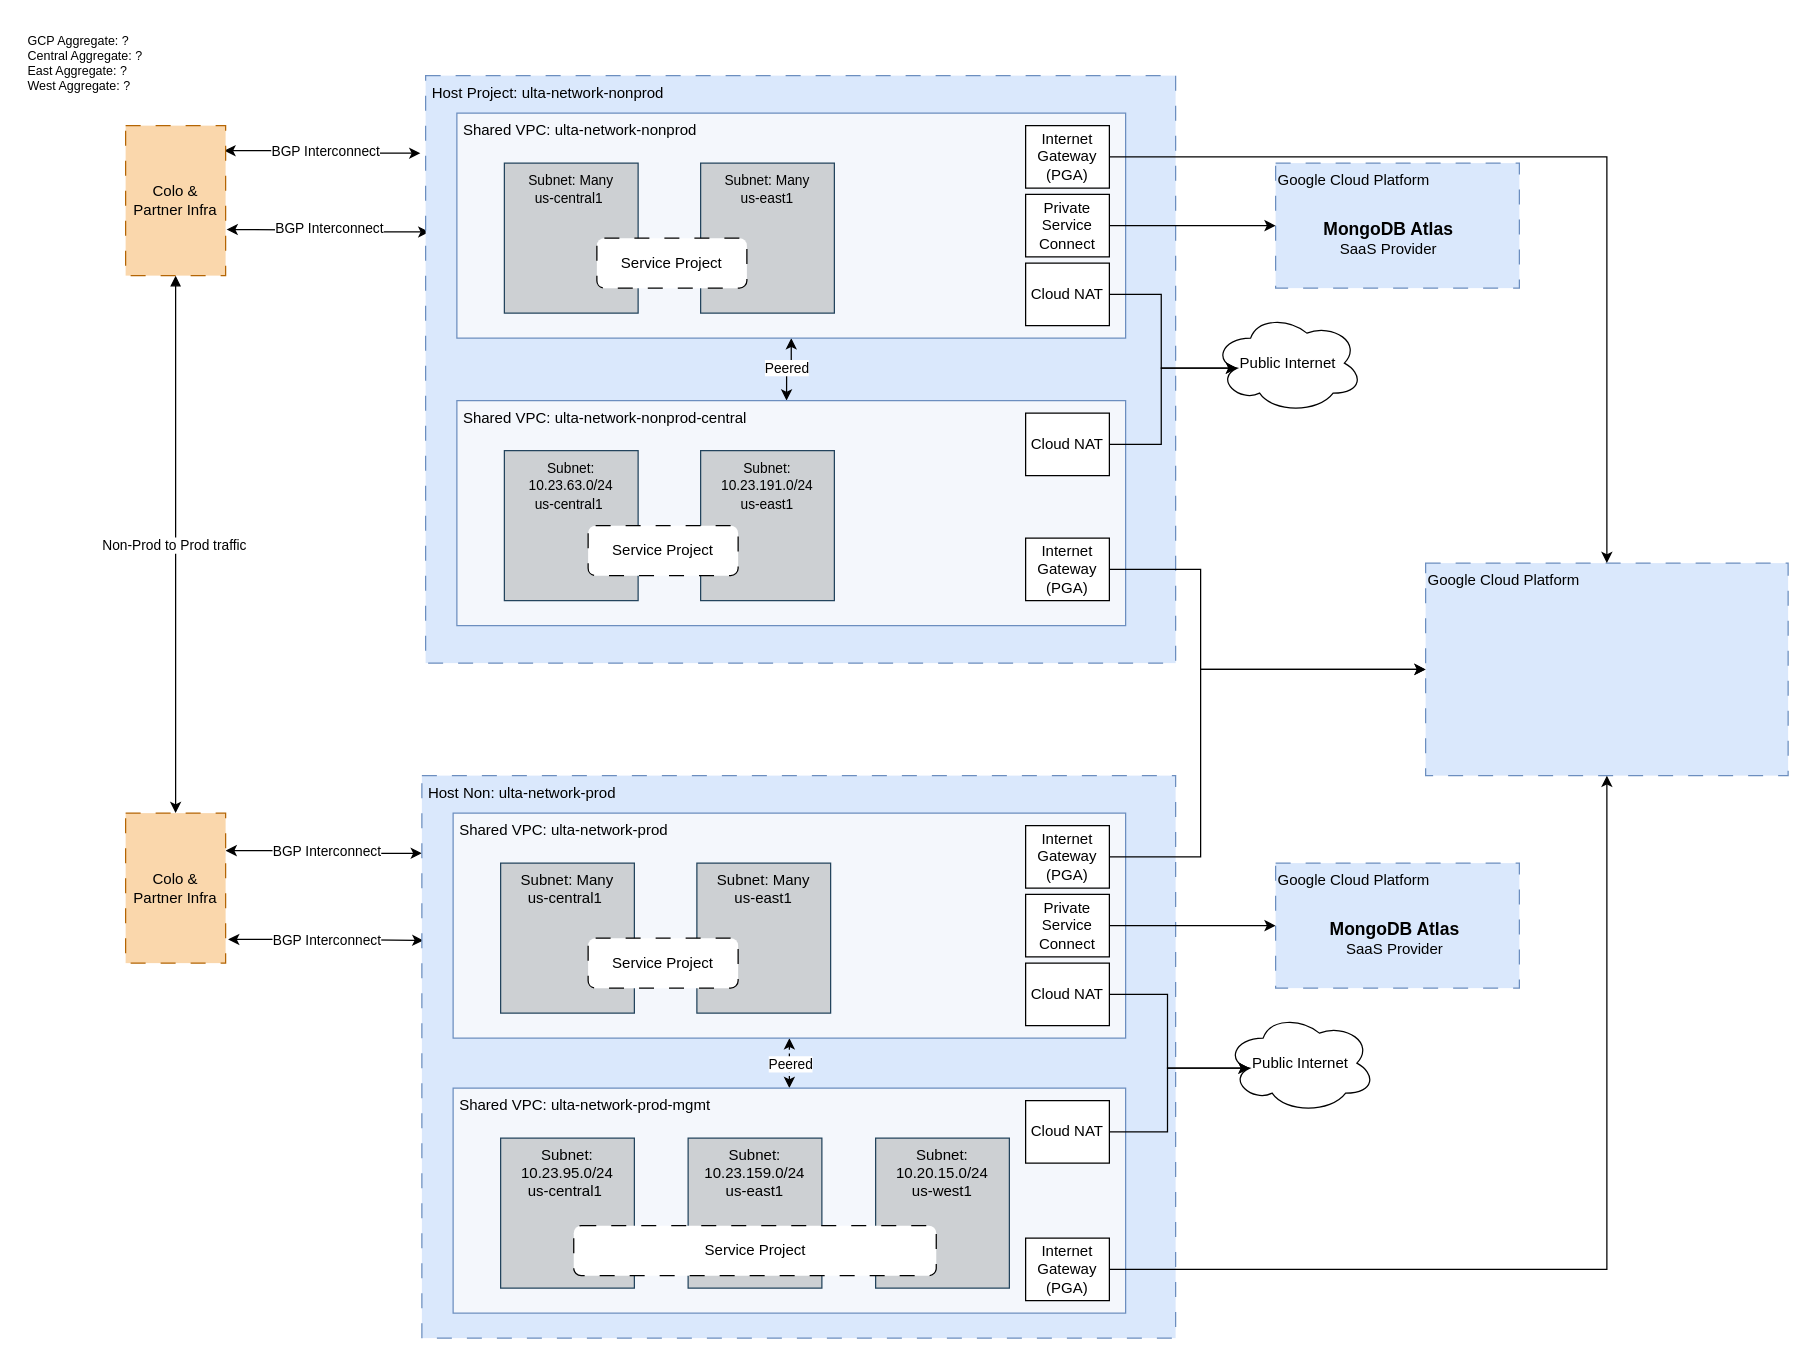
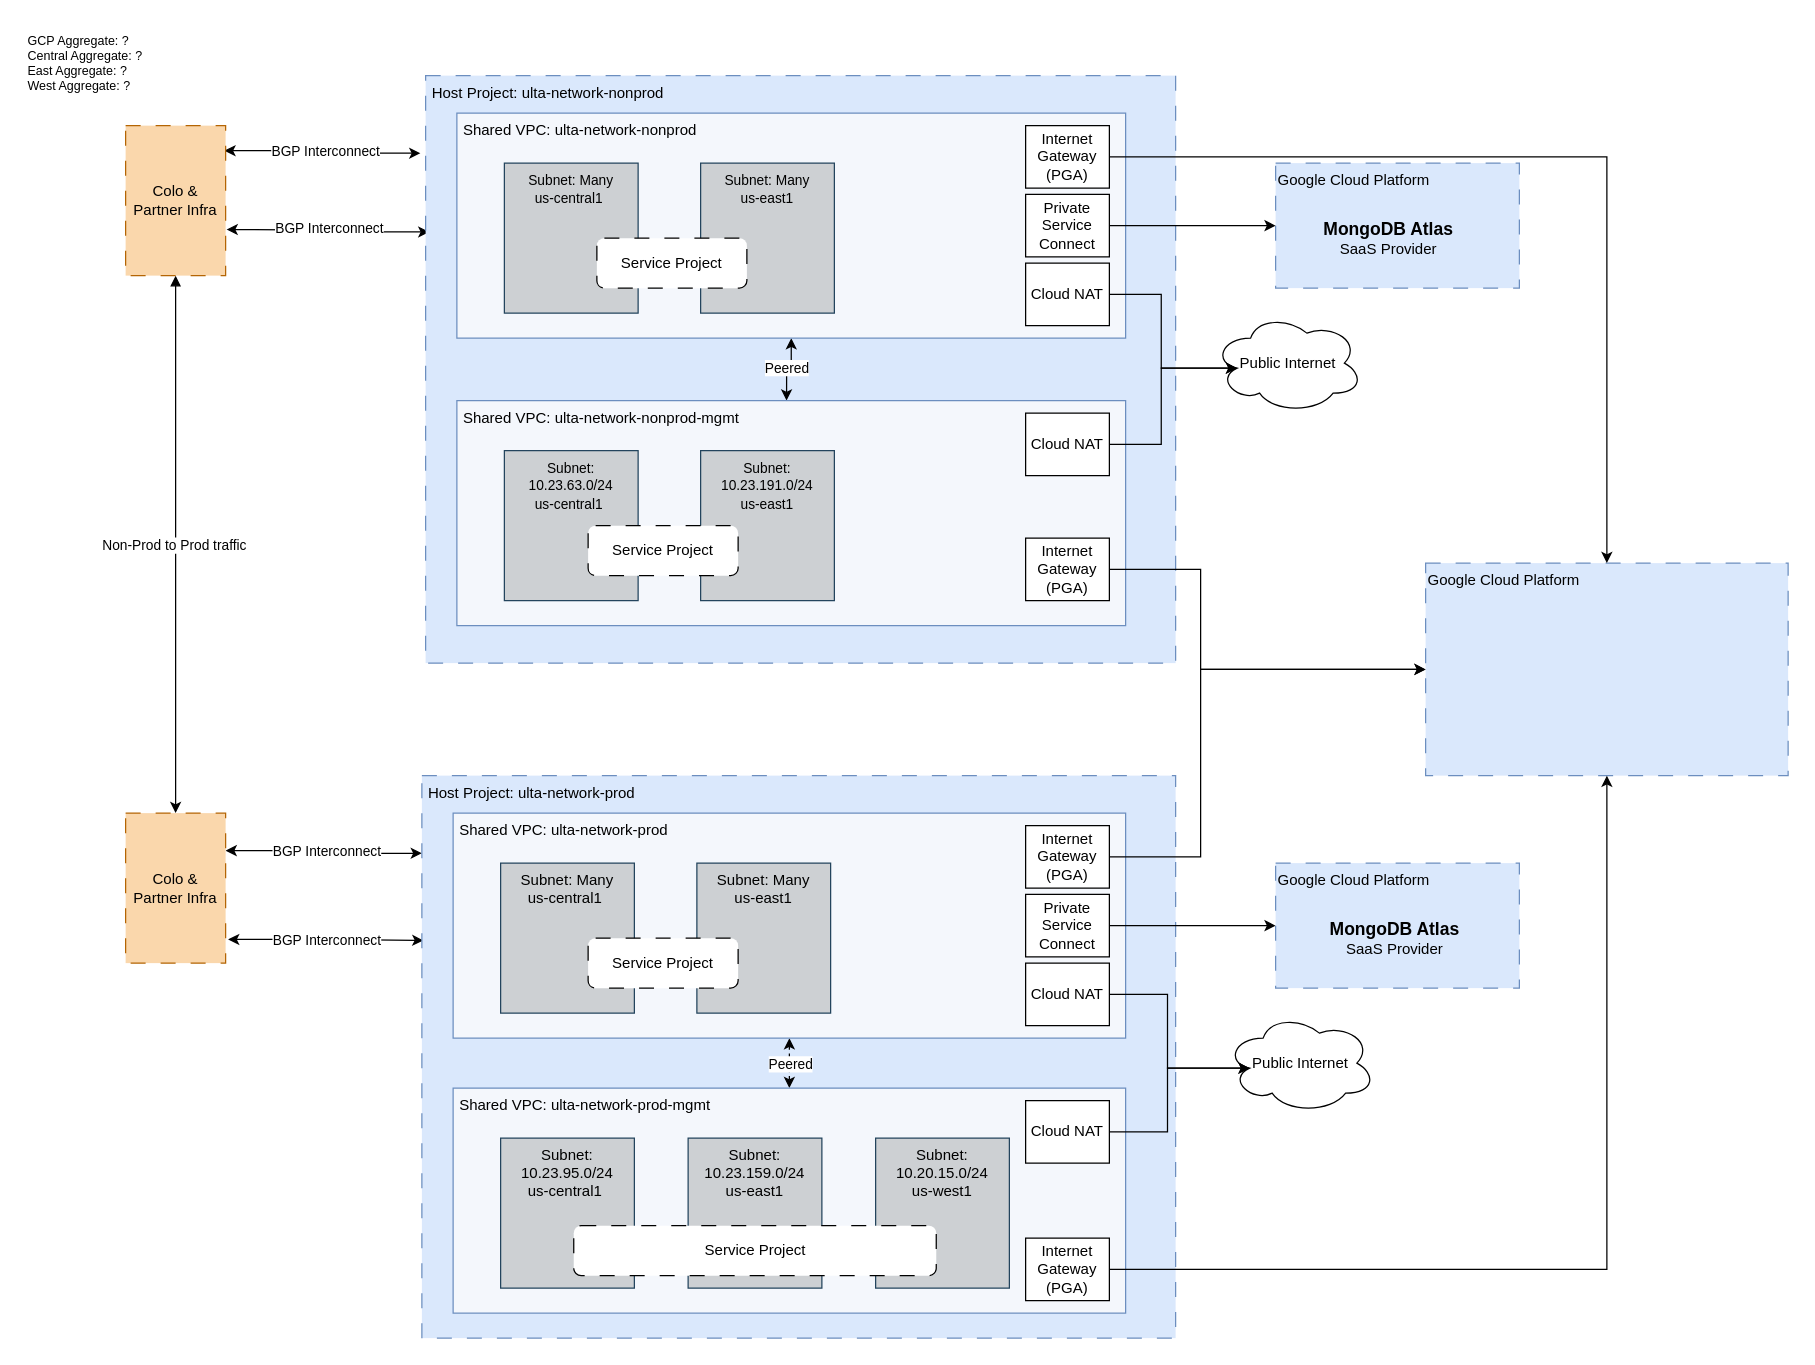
- <mxCell id="27" value="&amp;nbsp;Shared VPC: ulta-network-nonprod-central" style="rounded=0;whiteSpace=wrap;html=1;verticalAlign=top;align=left;fillColor=#F4F7FC;strokeColor=#6c8ebf;" vertex="1" parent="1"><mxGeometry x="365" y="320" width="535" height="180" as="geometry" /></mxCell>
+ <mxCell id="27" value="&amp;nbsp;Shared VPC: ulta-network-nonprod-mgmt" style="rounded=0;whiteSpace=wrap;html=1;verticalAlign=top;align=left;fillColor=#F4F7FC;strokeColor=#6c8ebf;" vertex="1" parent="1"><mxGeometry x="365" y="320" width="535" height="180" as="geometry" /></mxCell>
- <mxCell id="20" value="&amp;nbsp;Host Non: ulta-network-prod" style="rounded=0;whiteSpace=wrap;html=1;verticalAlign=top;align=left;dashed=1;dashPattern=12 12;fillColor=#dae8fc;strokeColor=#6c8ebf;" vertex="1" parent="1"><mxGeometry x="337" y="620" width="603" height="450" as="geometry" /></mxCell>
+ <mxCell id="20" value="&amp;nbsp;Host Project: ulta-network-prod" style="rounded=0;whiteSpace=wrap;html=1;verticalAlign=top;align=left;dashed=1;dashPattern=12 12;fillColor=#dae8fc;strokeColor=#6c8ebf;" vertex="1" parent="1"><mxGeometry x="337" y="620" width="603" height="450" as="geometry" /></mxCell>
